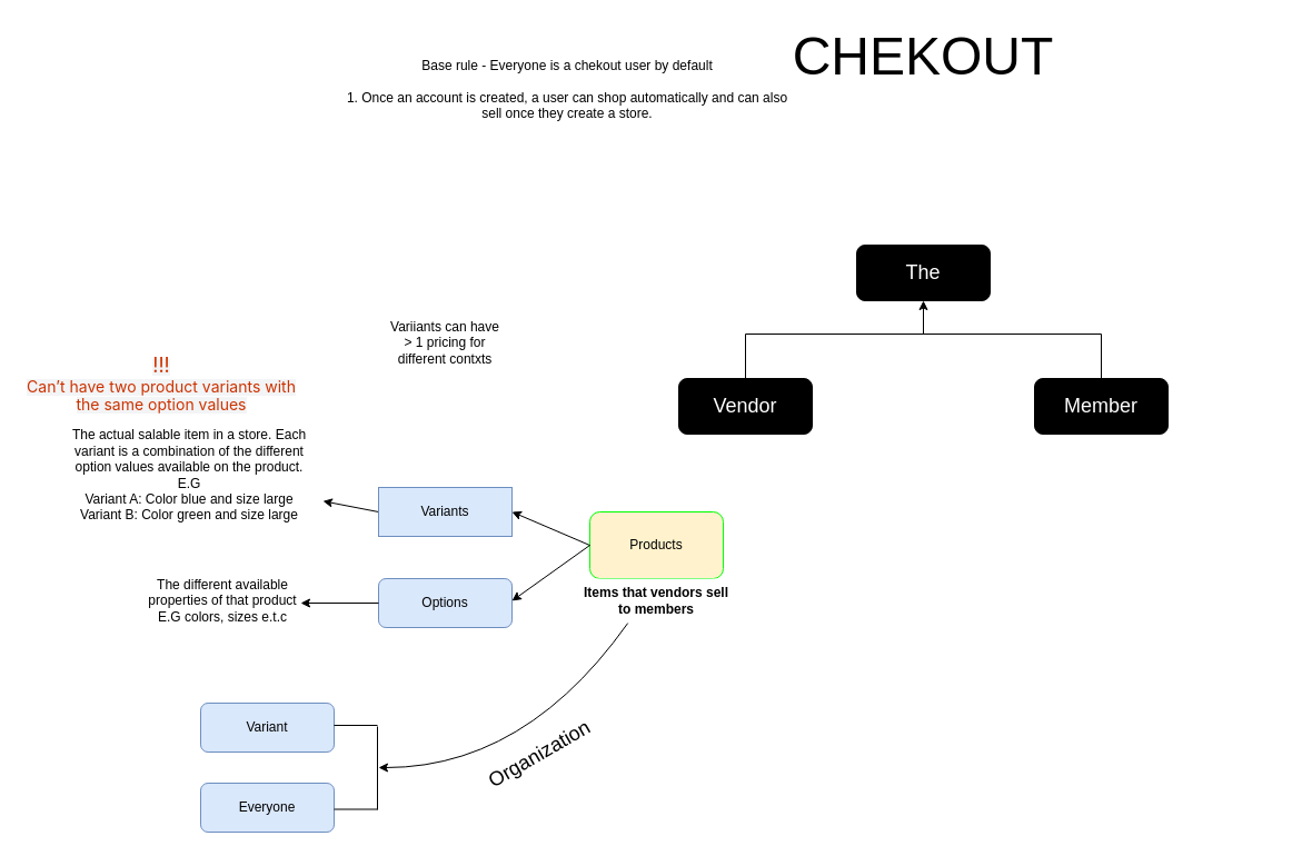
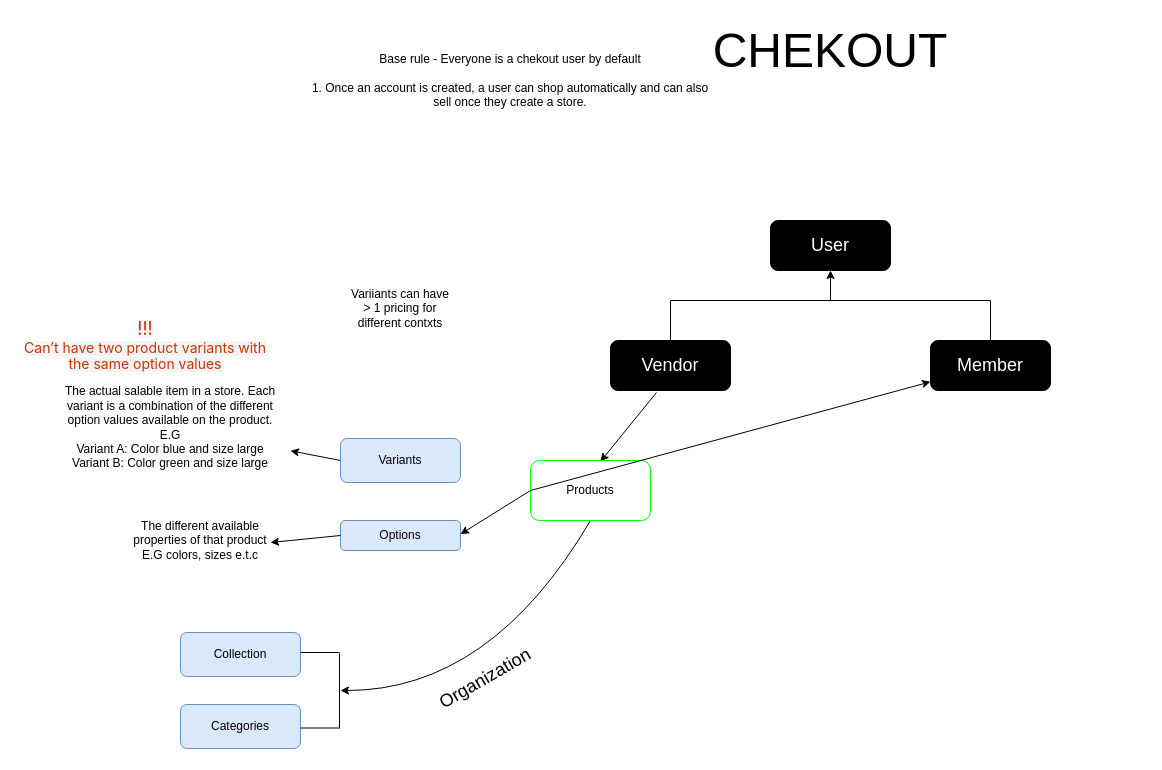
- <mxCell id="5" value="&lt;font color=&quot;#ffffff&quot; style=&quot;font-size: 18px;&quot;&gt;The&lt;/font&gt;" style="rounded=1;whiteSpace=wrap;html=1;fillColor=#000000;" parent="1" vertex="1"><mxGeometry x="770" y="220" width="120" height="50" as="geometry" /></mxCell>
+ <mxCell id="5" value="&lt;font color=&quot;#ffffff&quot; style=&quot;font-size: 18px;&quot;&gt;User&lt;/font&gt;" style="rounded=1;whiteSpace=wrap;html=1;fillColor=#000000;" parent="1" vertex="1"><mxGeometry x="770" y="220" width="120" height="50" as="geometry" /></mxCell>
+ <mxCell id="13" value="" style="endArrow=classic;html=1;rounded=0;exitX=0.383;exitY=1.04;exitDx=0;exitDy=0;exitPerimeter=0;entryX=0.583;entryY=0.017;entryDx=0;entryDy=0;entryPerimeter=0;" parent="1" source="11" target="14" edge="1"><mxGeometry width="50" height="50" relative="1" as="geometry"><mxPoint x="700" y="510" as="sourcePoint" /><mxPoint x="600" y="470" as="targetPoint" /></mxGeometry></mxCell>
- <mxCell id="18" value="Variants" style="whiteSpace=wrap;html=1;fillColor=#dae8fc;strokeColor=#6c8ebf;rounded=0;" parent="1" vertex="1"><mxGeometry x="340" y="438" width="120" height="44" as="geometry" /></mxCell>
+ <mxCell id="18" value="Variants" style="rounded=1;whiteSpace=wrap;html=1;fillColor=#dae8fc;strokeColor=#6c8ebf;" parent="1" vertex="1"><mxGeometry x="340" y="438" width="120" height="44" as="geometry" /></mxCell>
- <mxCell id="16" value="" style="endArrow=classic;html=1;rounded=0;exitX=0;exitY=0.5;exitDx=0;exitDy=0;entryX=1;entryY=0.5;entryDx=0;entryDy=0;" parent="1" source="14" target="18" edge="1"><mxGeometry width="50" height="50" relative="1" as="geometry"><mxPoint x="400" y="500" as="sourcePoint" /><mxPoint x="460" y="460" as="targetPoint" /></mxGeometry></mxCell>
+ <mxCell id="16" value="" style="endArrow=classic;html=1;rounded=0;exitX=0;exitY=0.5;exitDx=0;exitDy=0;" parent="1" source="14" target="10" edge="1"><mxGeometry width="50" height="50" relative="1" as="geometry"><mxPoint x="400" y="500" as="sourcePoint" /><mxPoint x="460" y="460" as="targetPoint" /></mxGeometry></mxCell>
- <mxCell id="14" value="Products" style="rounded=1;whiteSpace=wrap;html=1;strokeColor=#00FF00;fillColor=#fff2cc;" parent="1" vertex="1"><mxGeometry x="530" y="460" width="120" height="60" as="geometry" /></mxCell>
+ <mxCell id="14" value="Products" style="rounded=1;whiteSpace=wrap;html=1;strokeColor=#00FF00;" parent="1" vertex="1"><mxGeometry x="530" y="460" width="120" height="60" as="geometry" /></mxCell>
- <mxCell id="15" value="&lt;b&gt;Items that vendors sell to members&lt;/b&gt;" style="text;html=1;strokeColor=none;fillColor=default;align=center;verticalAlign=middle;whiteSpace=wrap;rounded=0;" parent="1" vertex="1"><mxGeometry x="520" y="520" width="140" height="40" as="geometry" /></mxCell>
- <mxCell id="19" value="Options" style="rounded=1;whiteSpace=wrap;html=1;fillColor=#dae8fc;strokeColor=#6c8ebf;" parent="1" vertex="1"><mxGeometry x="340" y="520" width="120" height="44" as="geometry" /></mxCell>
+ <mxCell id="19" value="Options" style="rounded=1;whiteSpace=wrap;html=1;fillColor=#dae8fc;strokeColor=#6c8ebf;" parent="1" vertex="1"><mxGeometry x="340" y="520" width="120" height="30" as="geometry" /></mxCell>
- <mxCell id="24" value="Variant" style="rounded=1;whiteSpace=wrap;html=1;fillColor=#dae8fc;strokeColor=#6c8ebf;" vertex="1" parent="1"><mxGeometry x="180" y="632" width="120" height="44" as="geometry" /></mxCell>
+ <mxCell id="24" value="Collection" style="rounded=1;whiteSpace=wrap;html=1;fillColor=#dae8fc;strokeColor=#6c8ebf;" vertex="1" parent="1"><mxGeometry x="180" y="632" width="120" height="44" as="geometry" /></mxCell>
- <mxCell id="23" value="Everyone" style="rounded=1;whiteSpace=wrap;html=1;fillColor=#dae8fc;strokeColor=#6c8ebf;" vertex="1" parent="1"><mxGeometry x="180" y="704" width="120" height="44" as="geometry" /></mxCell>
+ <mxCell id="23" value="Categories" style="rounded=1;whiteSpace=wrap;html=1;fillColor=#dae8fc;strokeColor=#6c8ebf;" vertex="1" parent="1"><mxGeometry x="180" y="704" width="120" height="44" as="geometry" /></mxCell>
